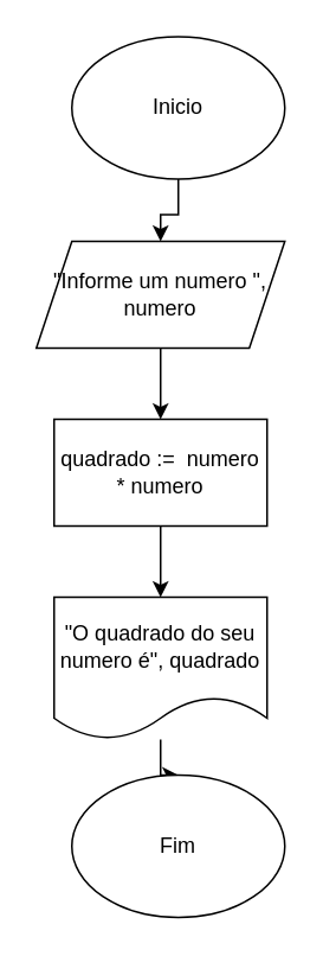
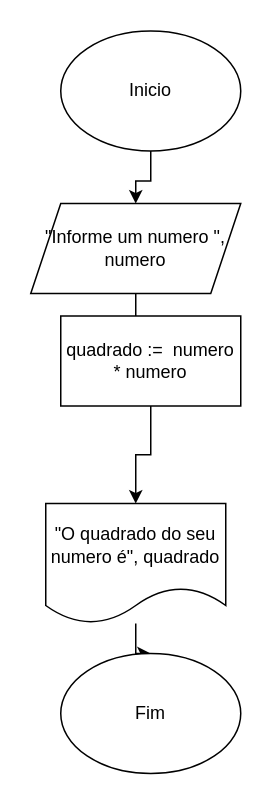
- <mxCell id="7" value="quadrado :=&amp;nbsp; numero * numero" style="rounded=0;whiteSpace=wrap;html=1;" vertex="1" parent="1"><mxGeometry x="30" y="235" width="120" height="60" as="geometry" /></mxCell>
+ <mxCell id="7" value="quadrado :=&amp;nbsp; numero * numero" style="rounded=0;whiteSpace=wrap;html=1;" vertex="1" parent="1"><mxGeometry x="40" y="210" width="120" height="60" as="geometry" /></mxCell>
